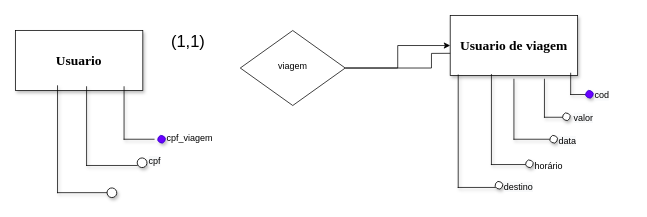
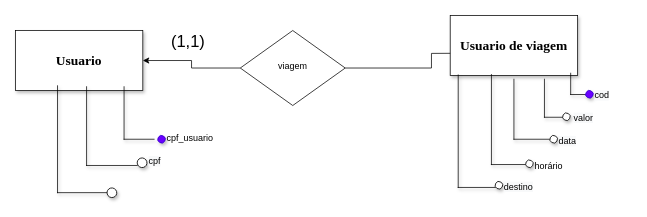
- <mxCell id="3" value="" style="edgeStyle=orthogonalEdgeStyle;rounded=0;orthogonalLoop=1;jettySize=auto;html=1;" parent="1" source="4" target="14" edge="1"><mxGeometry relative="1" as="geometry" /></mxCell>
+ <mxCell id="3" value="" style="edgeStyle=orthogonalEdgeStyle;rounded=0;orthogonalLoop=1;jettySize=auto;html=1;" parent="1" source="4" target="5" edge="1"><mxGeometry relative="1" as="geometry" /></mxCell>
- <mxCell id="8" value="&lt;div style=&quot;text-align: center&quot;&gt;&lt;span&gt;&lt;font face=&quot;helvetica&quot;&gt;cpf_viagem&lt;/font&gt;&lt;/span&gt;&lt;/div&gt;" style="text;whiteSpace=wrap;html=1;fontFamily=Times New Roman;" parent="1" vertex="1"><mxGeometry x="220" y="170" width="90" height="40" as="geometry" /></mxCell>
+ <mxCell id="8" value="&lt;div style=&quot;text-align: center&quot;&gt;&lt;span&gt;&lt;font face=&quot;helvetica&quot;&gt;cpf_usuario&lt;/font&gt;&lt;/span&gt;&lt;/div&gt;" style="text;whiteSpace=wrap;html=1;fontFamily=Times New Roman;" parent="1" vertex="1"><mxGeometry x="220" y="170" width="90" height="40" as="geometry" /></mxCell>
